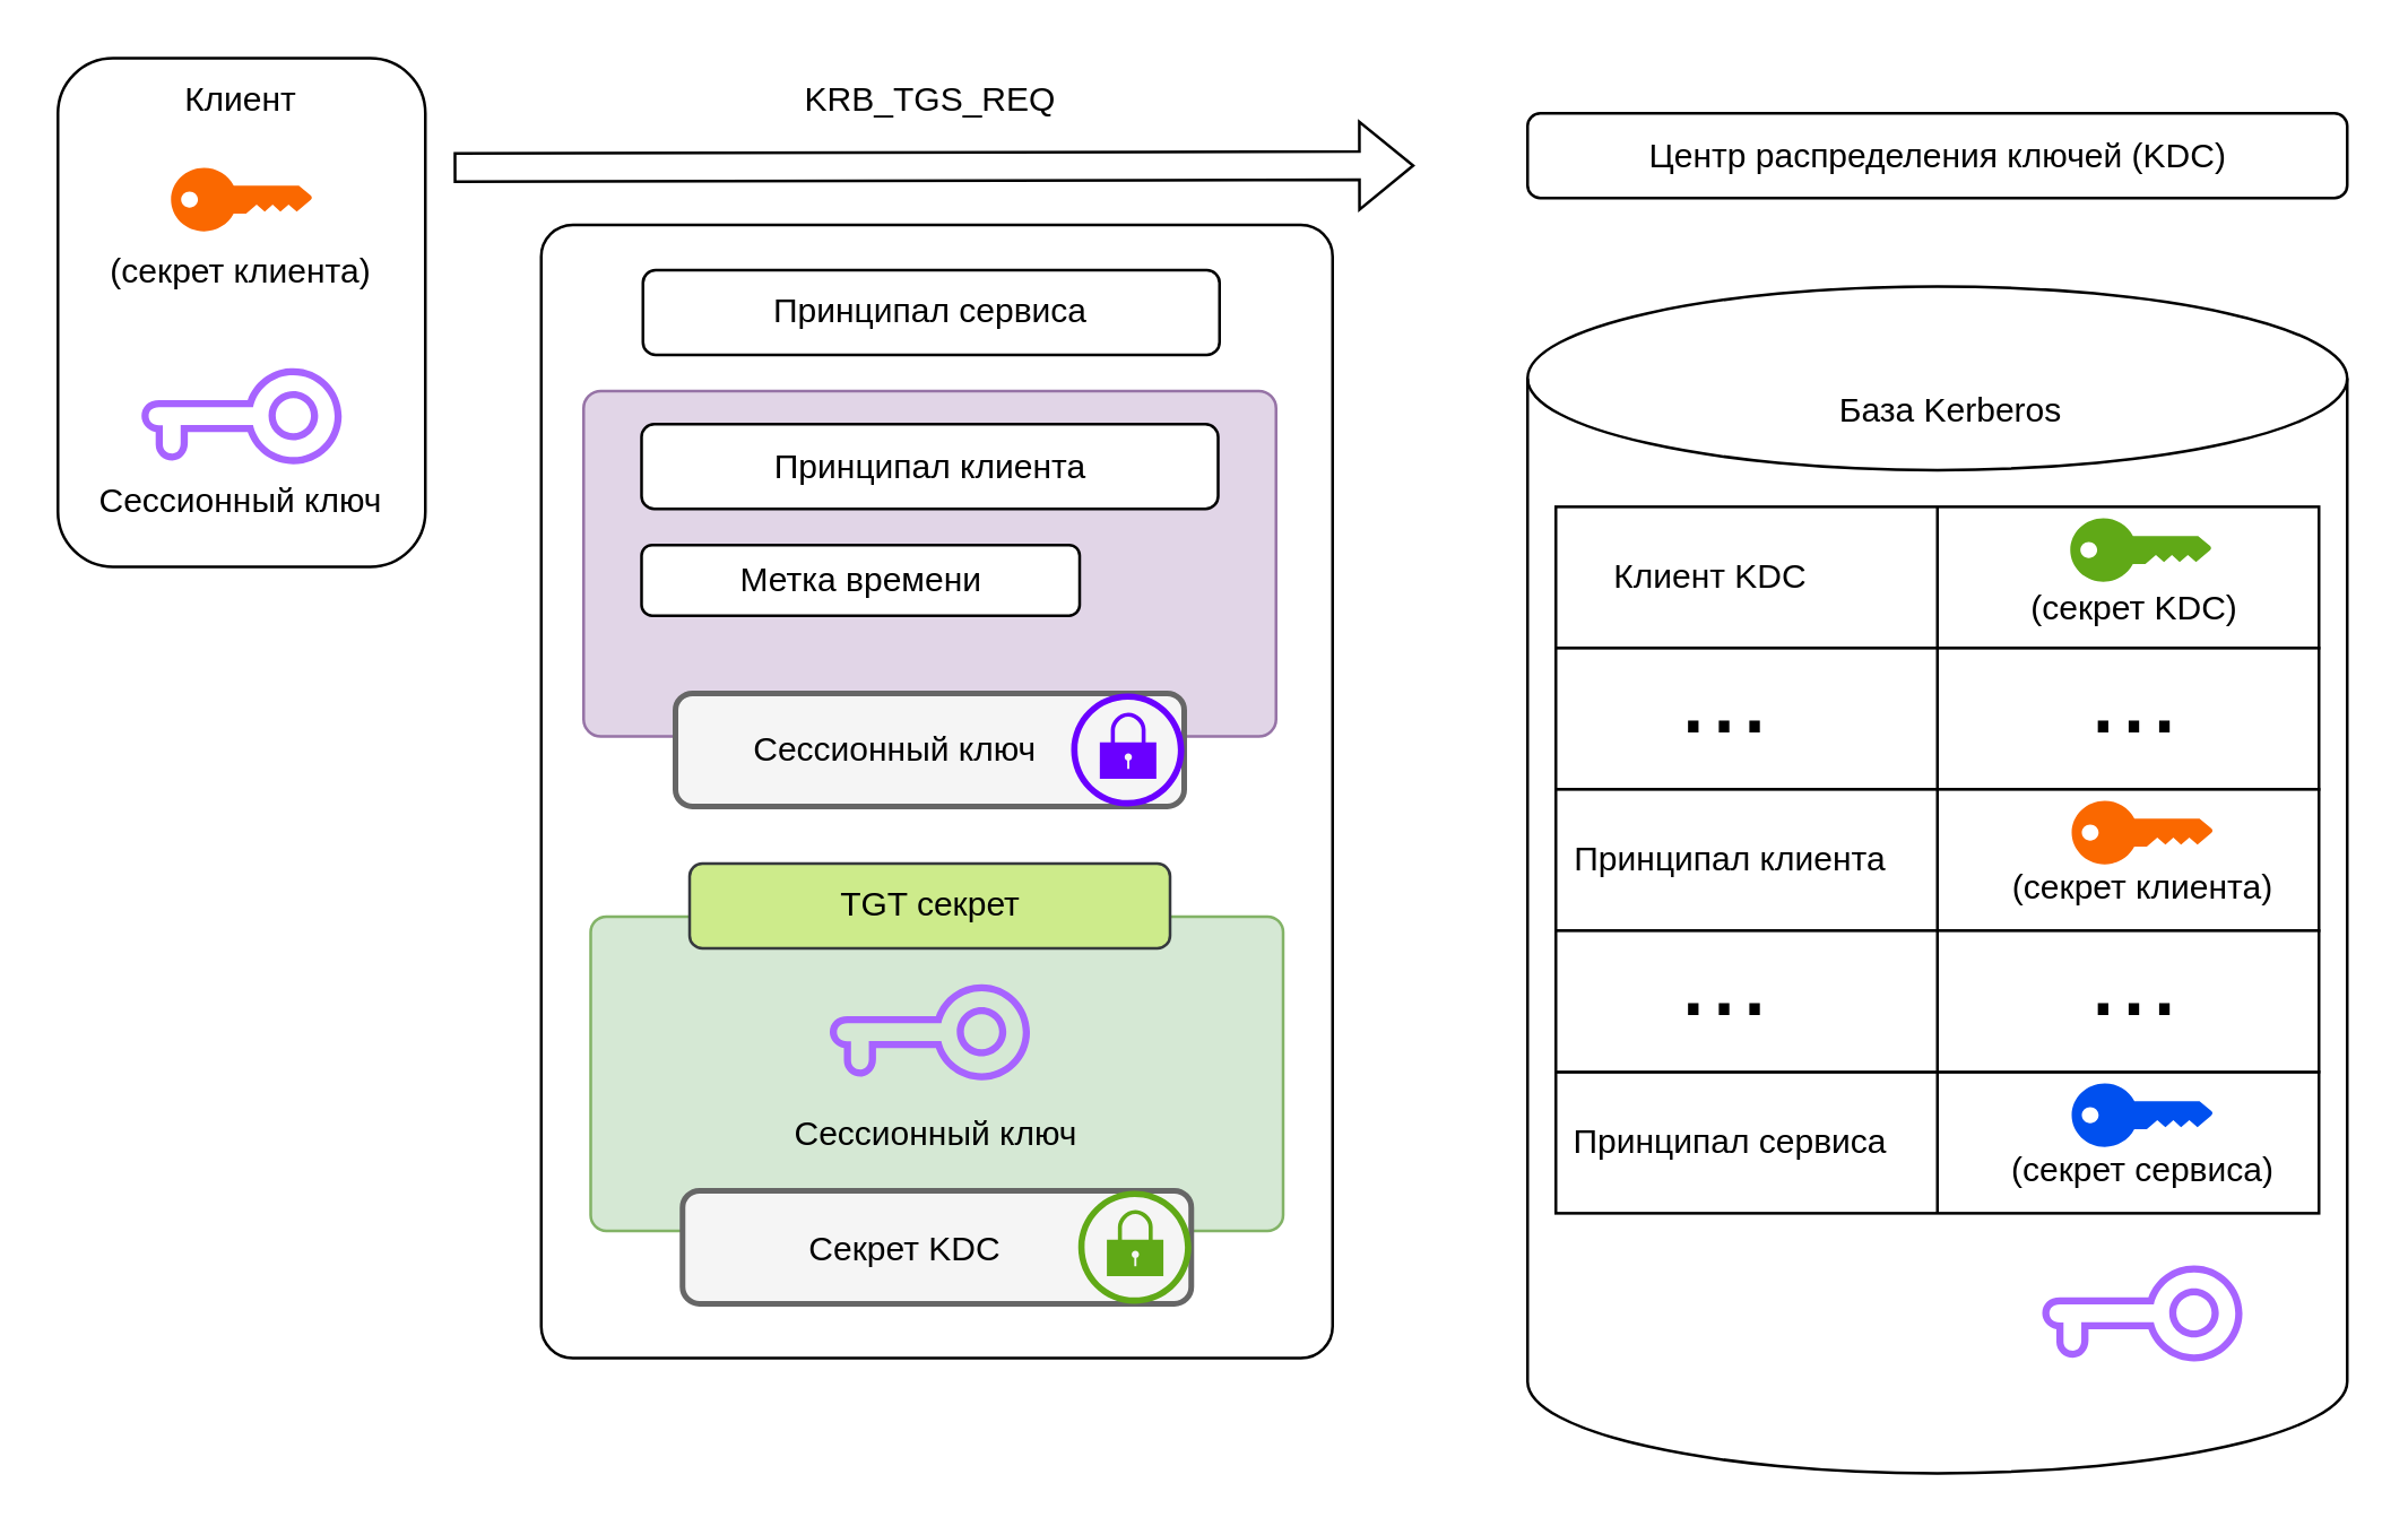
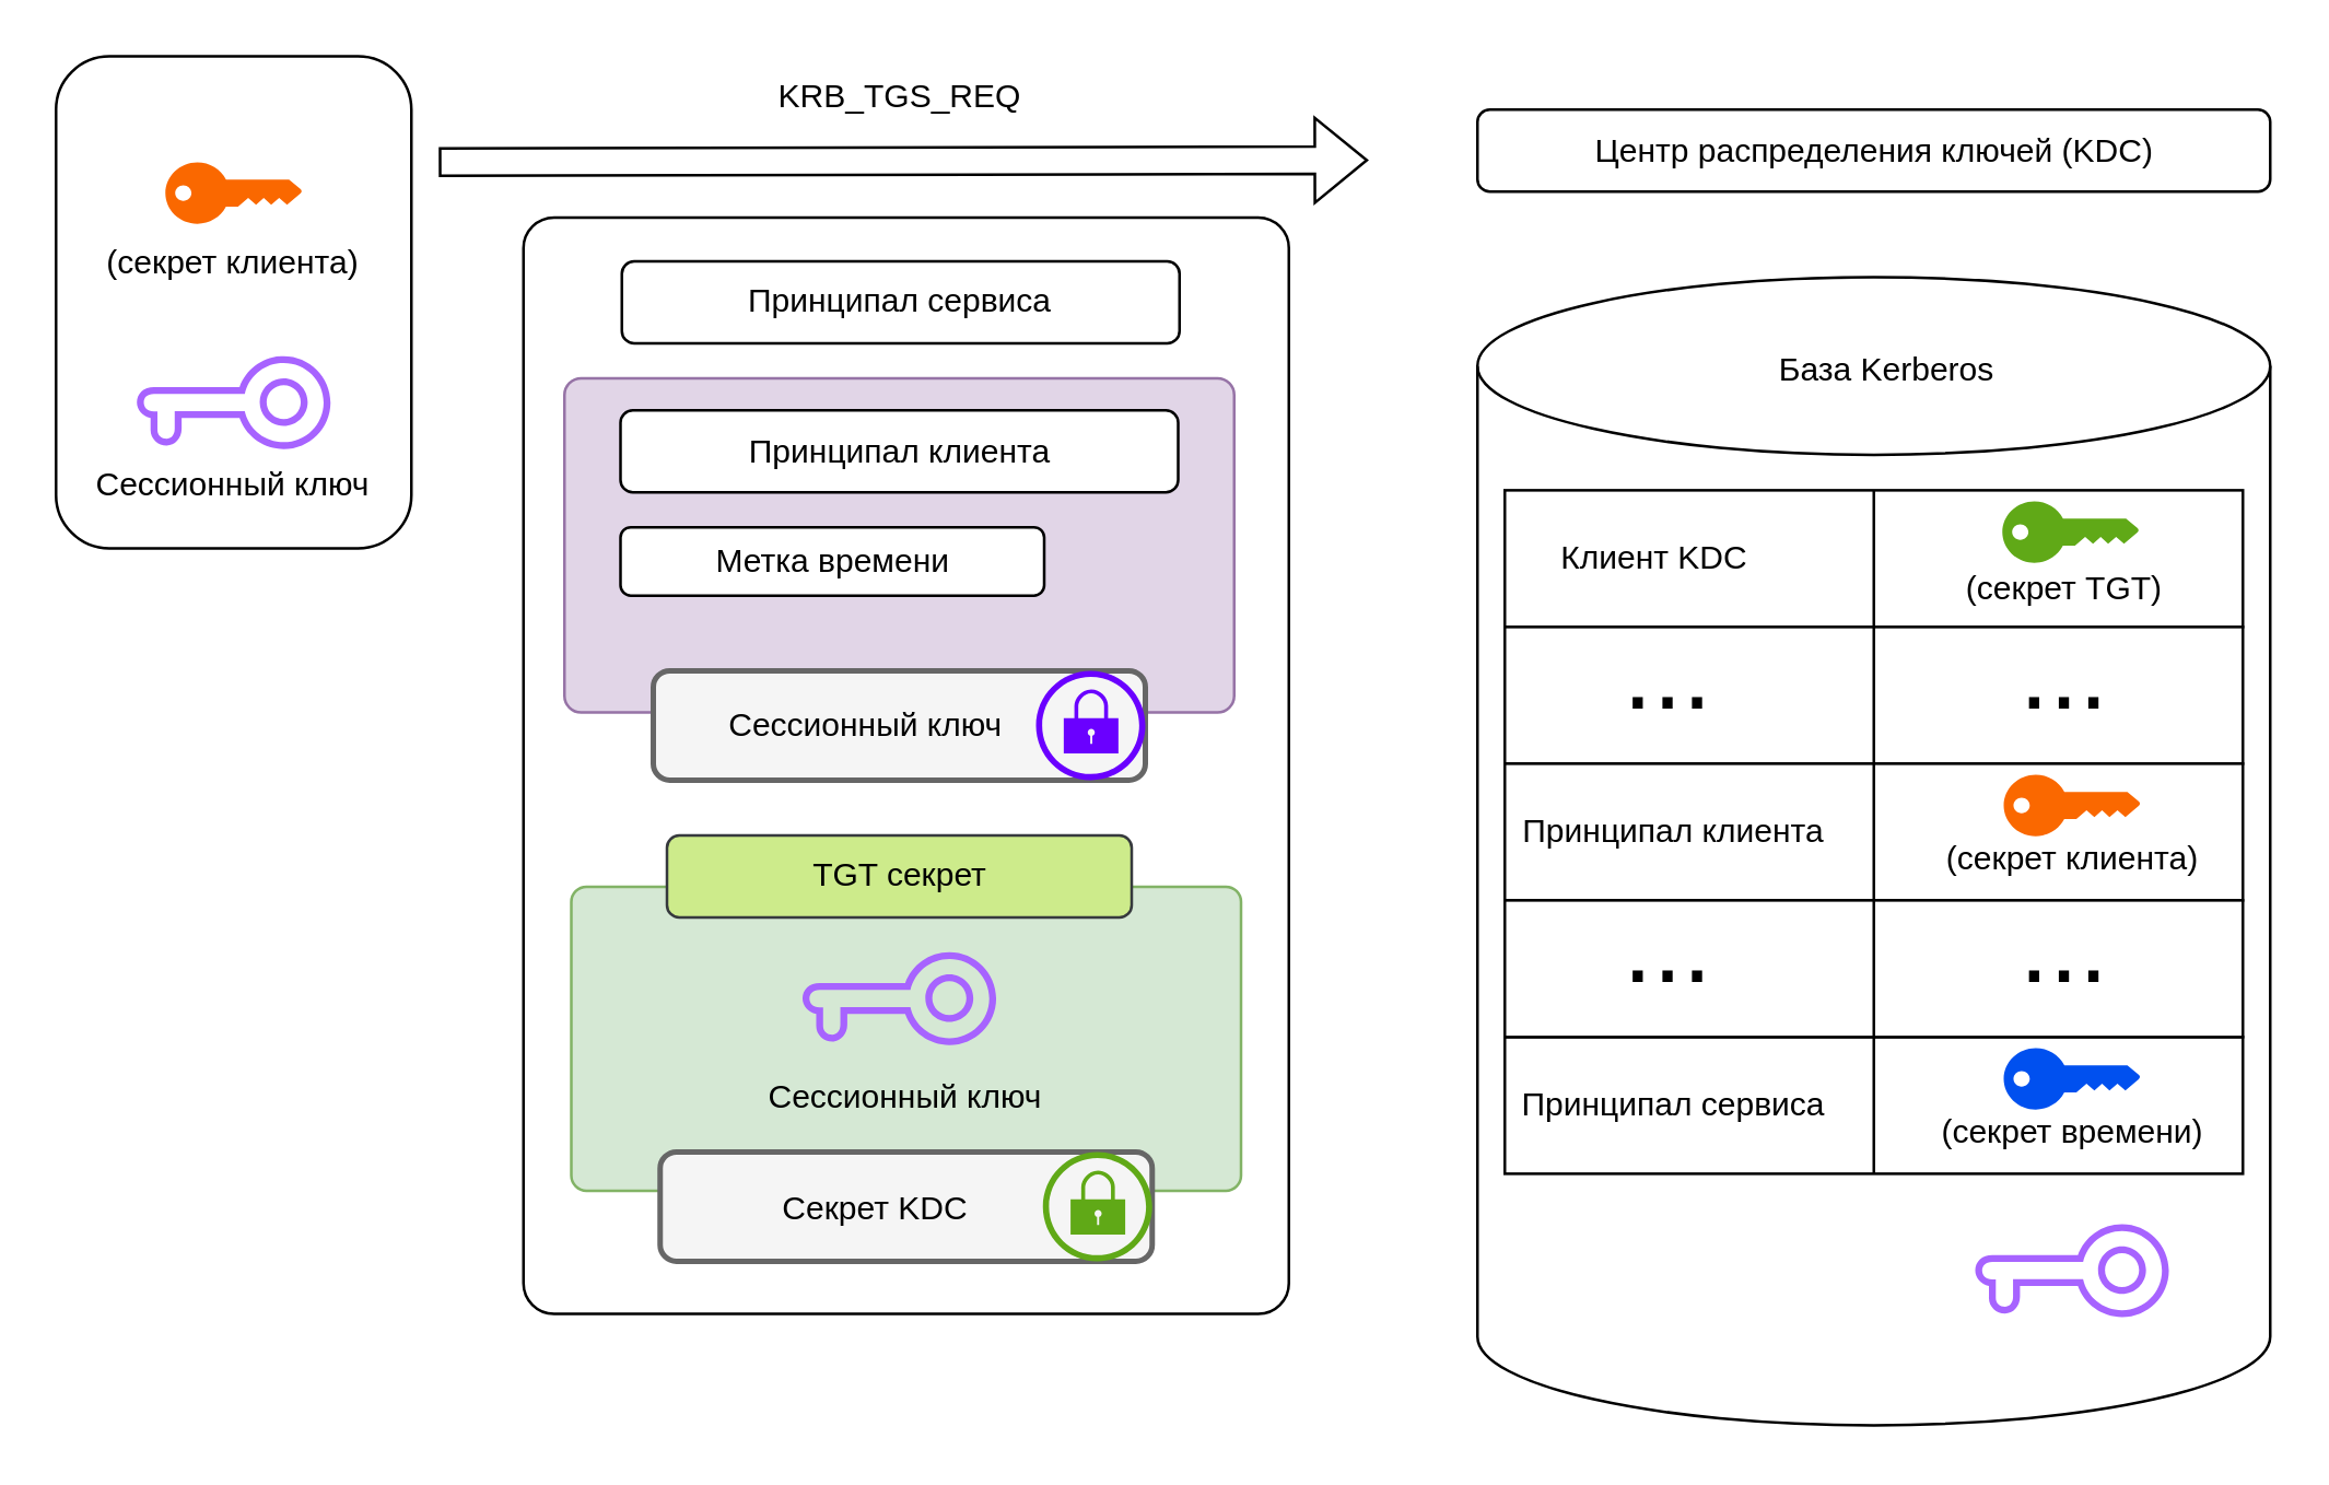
- <mxCell id="4" value="Клиент" style="text;html=1;strokeColor=none;fillColor=none;align=center;verticalAlign=middle;whiteSpace=wrap;rounded=0;labelBackgroundColor=none;labelBorderColor=none;sketch=0;" vertex="1" parent="1"><mxGeometry x="55" y="20" width="60" height="30" as="geometry" /></mxCell>
- <mxCell id="13" value="База Kerberos" style="text;html=1;strokeColor=none;fillColor=none;align=center;verticalAlign=middle;whiteSpace=wrap;rounded=0;labelBackgroundColor=none;labelBorderColor=none;sketch=0;" vertex="1" parent="1"><mxGeometry x="640" y="129.5" width="100" height="30" as="geometry" /></mxCell>
+ <mxCell id="13" value="База Kerberos" style="text;html=1;strokeColor=none;fillColor=none;align=center;verticalAlign=middle;whiteSpace=wrap;rounded=0;labelBackgroundColor=none;labelBorderColor=none;sketch=0;" vertex="1" parent="1"><mxGeometry x="640" y="119.5" width="100" height="30" as="geometry" /></mxCell>
- <mxCell id="16" value="(секрет KDC)" style="text;html=1;strokeColor=none;fillColor=none;align=center;verticalAlign=middle;whiteSpace=wrap;rounded=0;labelBackgroundColor=none;labelBorderColor=none;sketch=0;" vertex="1" parent="1"><mxGeometry x="705" y="203.75" width="100" height="22.5" as="geometry" /></mxCell>
+ <mxCell id="16" value="(секрет TGT)" style="text;html=1;strokeColor=none;fillColor=none;align=center;verticalAlign=middle;whiteSpace=wrap;rounded=0;labelBackgroundColor=none;labelBorderColor=none;sketch=0;" vertex="1" parent="1"><mxGeometry x="705" y="203.75" width="100" height="22.5" as="geometry" /></mxCell>
- <mxCell id="27" value="(секрет сервиса)" style="text;html=1;strokeColor=none;fillColor=none;align=center;verticalAlign=middle;whiteSpace=wrap;rounded=0;labelBackgroundColor=none;labelBorderColor=none;sketch=0;" vertex="1" parent="1"><mxGeometry x="707.5" y="399.25" width="100" height="30" as="geometry" /></mxCell>
+ <mxCell id="27" value="(секрет времени)" style="text;html=1;strokeColor=none;fillColor=none;align=center;verticalAlign=middle;whiteSpace=wrap;rounded=0;labelBackgroundColor=none;labelBorderColor=none;sketch=0;" vertex="1" parent="1"><mxGeometry x="707.5" y="399.25" width="100" height="30" as="geometry" /></mxCell>
